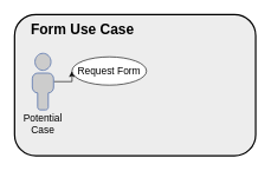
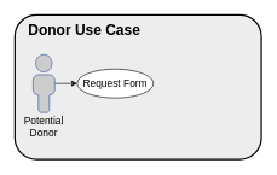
- <mxCell id="5" value="&lt;font size=&quot;1&quot; style=&quot;&quot;&gt;&lt;b style=&quot;font-size: 20px;&quot;&gt;Form Use Case&lt;/b&gt;&lt;/font&gt;" style="text;html=1;align=center;verticalAlign=middle;whiteSpace=wrap;rounded=0;" vertex="1" parent="1"><mxGeometry x="21" y="26" width="190" height="30" as="geometry" /></mxCell>
+ <mxCell id="5" value="&lt;font size=&quot;1&quot; style=&quot;&quot;&gt;&lt;b style=&quot;font-size: 20px;&quot;&gt;Donor Use Case&lt;/b&gt;&lt;/font&gt;" style="text;html=1;align=center;verticalAlign=middle;whiteSpace=wrap;rounded=0;" vertex="1" parent="1"><mxGeometry x="21" y="26" width="190" height="30" as="geometry" /></mxCell>
- <mxCell id="6" value="&lt;font style=&quot;font-size: 14px;&quot;&gt;Request Form&lt;/font&gt;" style="ellipse;whiteSpace=wrap;html=1;" vertex="1" parent="1"><mxGeometry x="101" y="80" width="105" height="40" as="geometry" /></mxCell>
+ <mxCell id="6" value="&lt;font style=&quot;font-size: 14px;&quot;&gt;Request Form&lt;/font&gt;" style="ellipse;whiteSpace=wrap;html=1;" vertex="1" parent="1"><mxGeometry x="106" y="95" width="105" height="40" as="geometry" /></mxCell>
- <mxCell id="7" value="&lt;font style=&quot;font-size: 14px;&quot;&gt;Potential Case&lt;/font&gt;" style="text;html=1;align=center;verticalAlign=middle;whiteSpace=wrap;rounded=0;" vertex="1" parent="1"><mxGeometry x="30" y="160" width="60" height="30" as="geometry" /></mxCell>
+ <mxCell id="7" value="&lt;font style=&quot;font-size: 14px;&quot;&gt;Potential Donor&lt;/font&gt;" style="text;html=1;align=center;verticalAlign=middle;whiteSpace=wrap;rounded=0;" vertex="1" parent="1"><mxGeometry x="30" y="160" width="60" height="30" as="geometry" /></mxCell>
